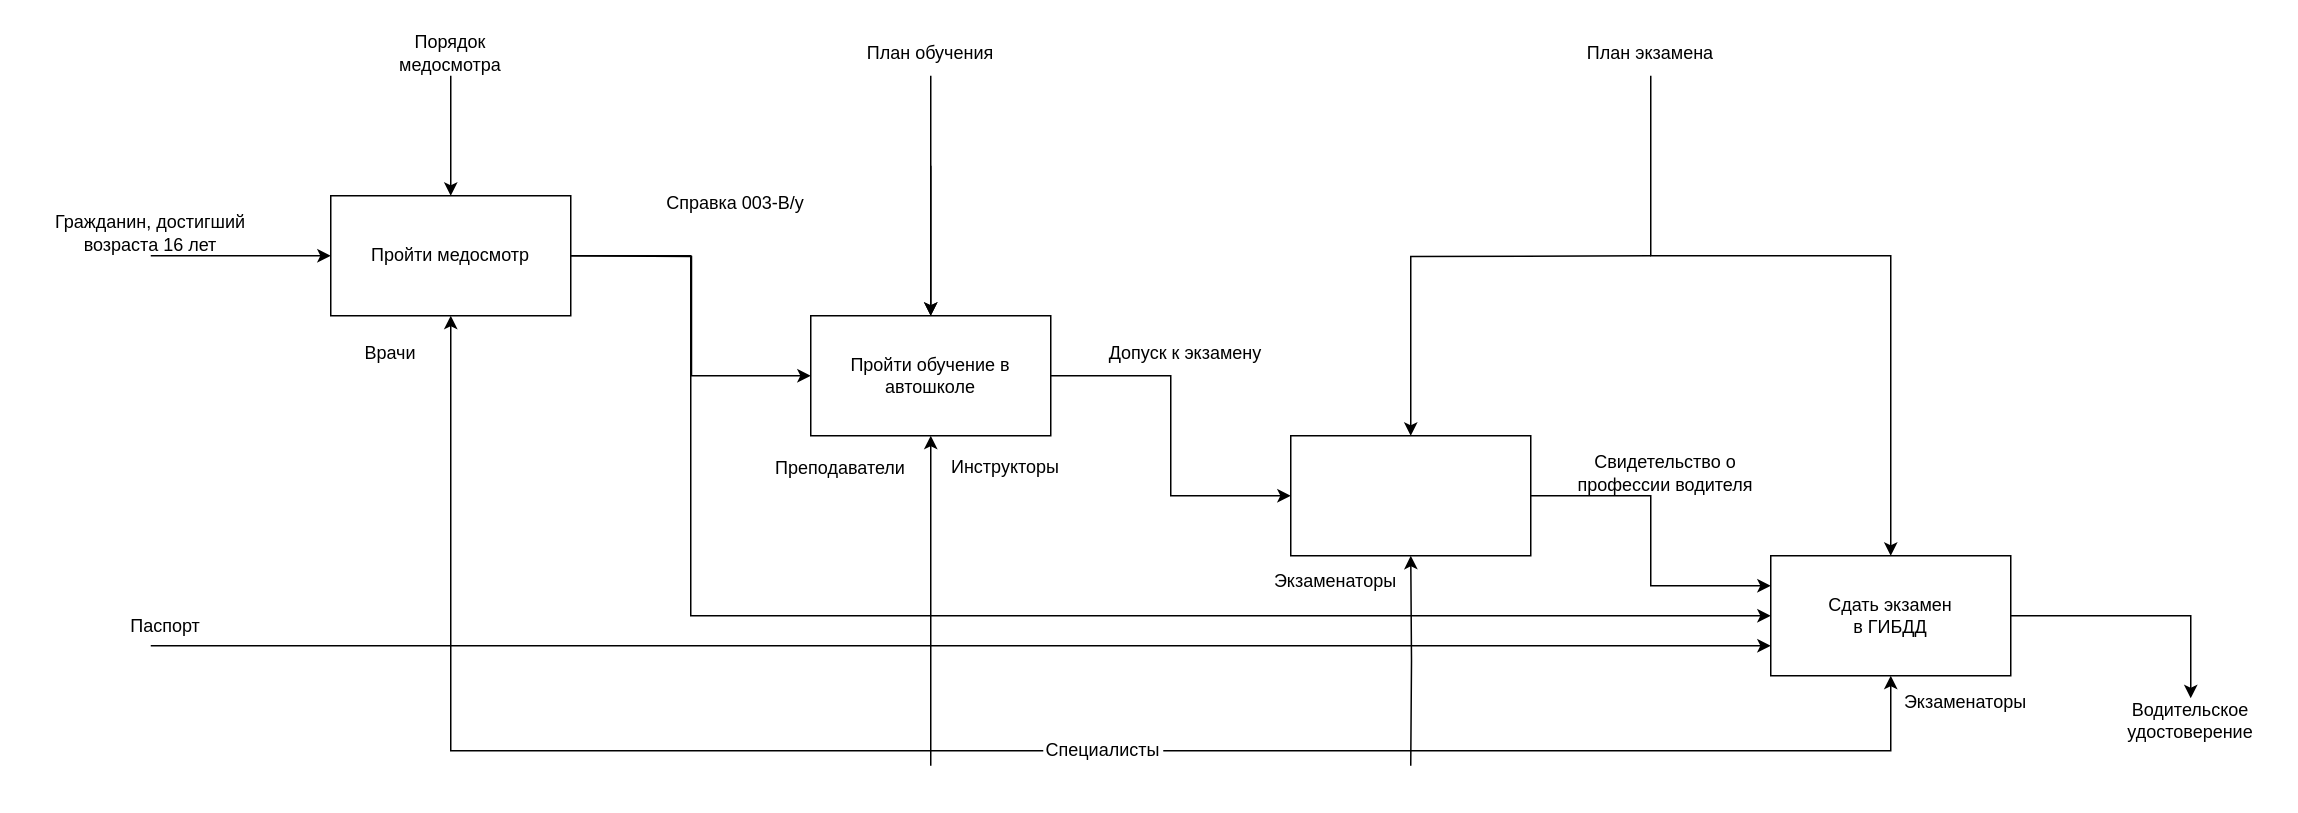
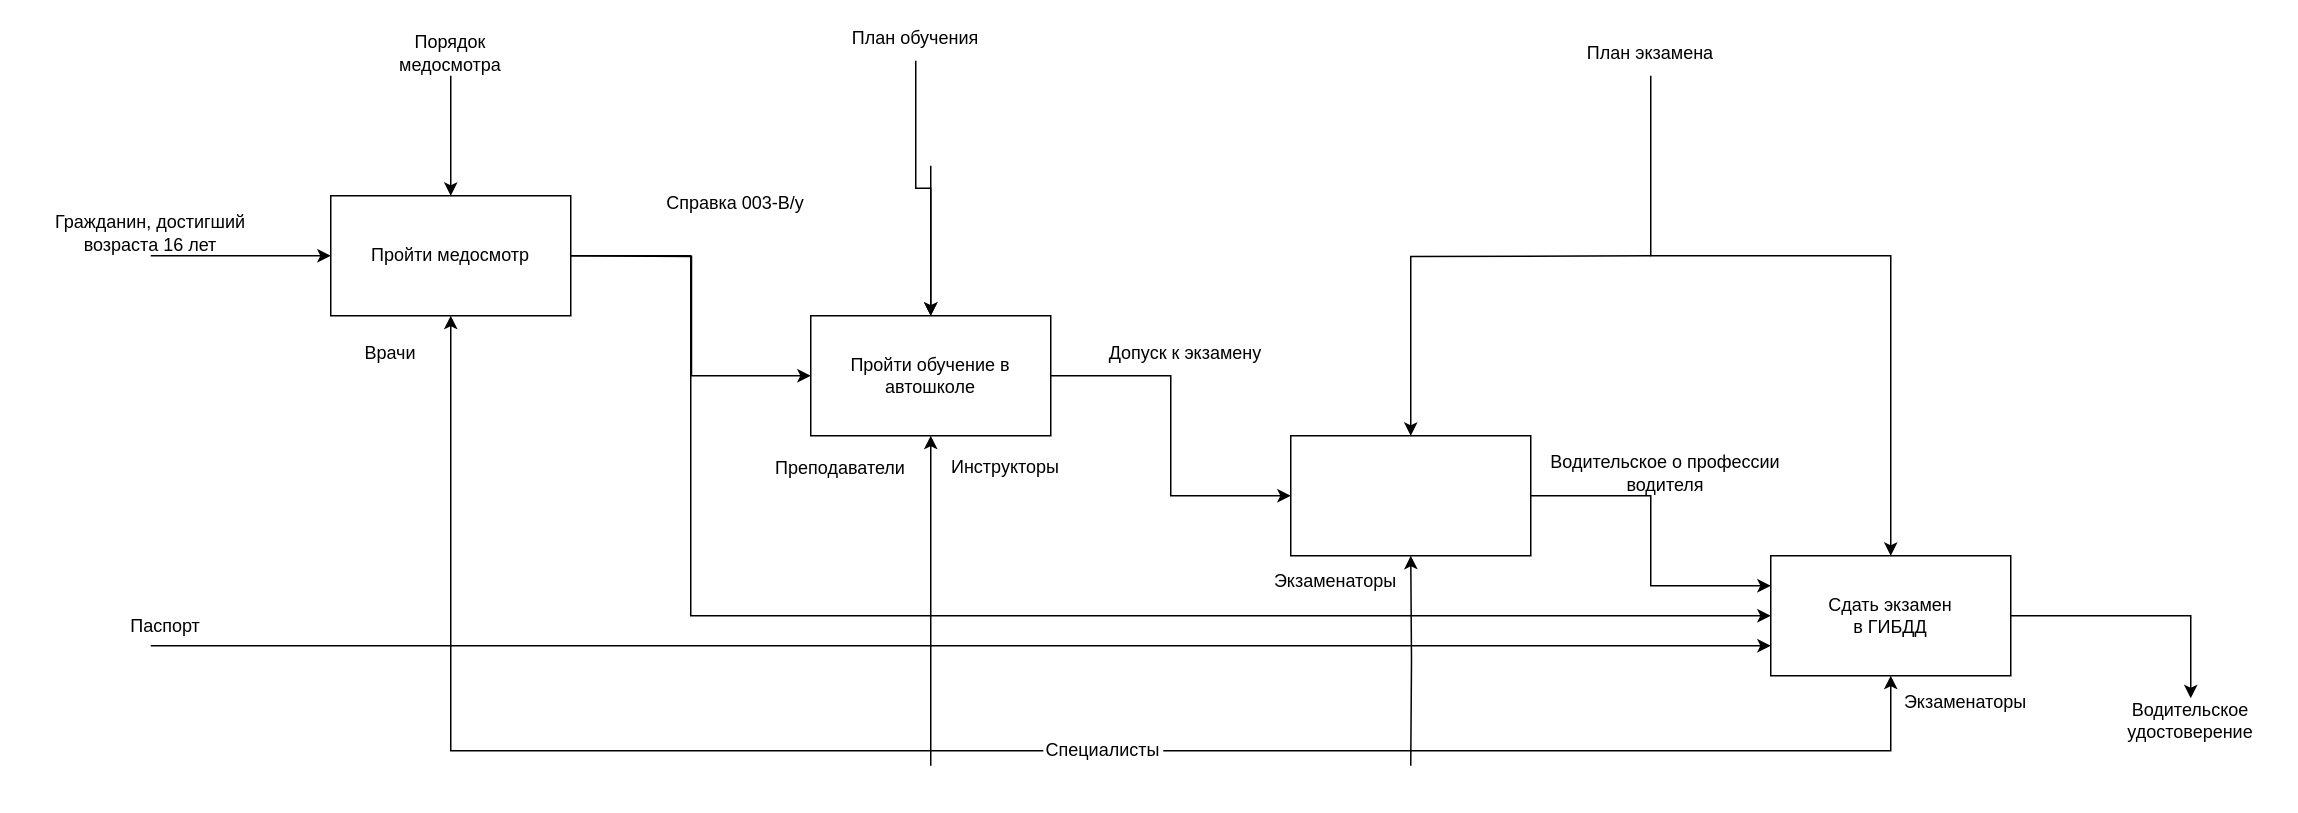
- <mxCell id="36" value="План обучения" style="text;html=1;strokeColor=none;fillColor=none;align=center;verticalAlign=middle;whiteSpace=wrap;rounded=0;" parent="1" vertex="1"><mxGeometry x="570" y="20" width="100" height="30" as="geometry" /></mxCell>
+ <mxCell id="36" value="План обучения" style="text;html=1;strokeColor=none;fillColor=none;align=center;verticalAlign=middle;whiteSpace=wrap;rounded=0;" parent="1" vertex="1"><mxGeometry x="560" y="10" width="100" height="30" as="geometry" /></mxCell>
- <mxCell id="22" value="Свидетельство о профессии водителя" style="text;html=1;strokeColor=none;fillColor=none;align=center;verticalAlign=middle;whiteSpace=wrap;rounded=0;" parent="1" vertex="1"><mxGeometry x="1030" y="300" width="160" height="30" as="geometry" /></mxCell>
+ <mxCell id="22" value="Водительское о профессии водителя" style="text;html=1;strokeColor=none;fillColor=none;align=center;verticalAlign=middle;whiteSpace=wrap;rounded=0;" parent="1" vertex="1"><mxGeometry x="1030" y="300" width="160" height="30" as="geometry" /></mxCell>
